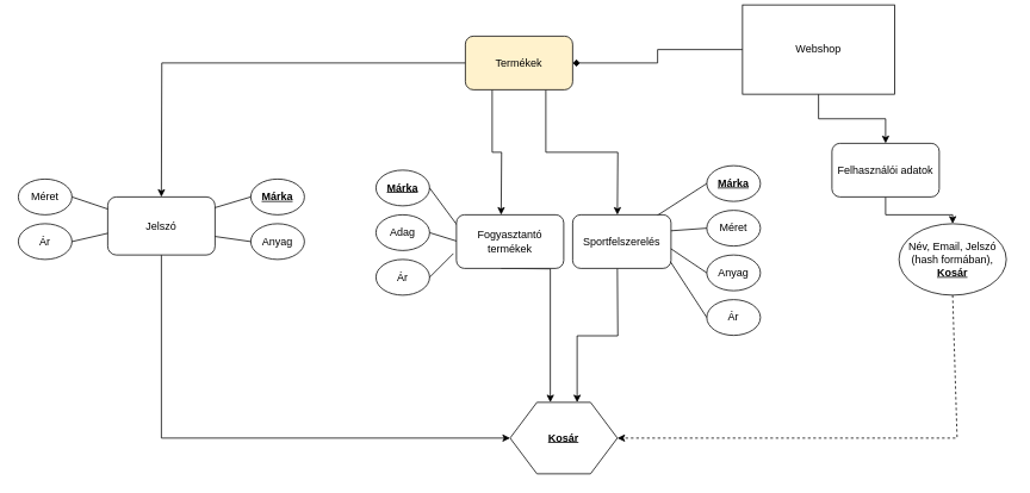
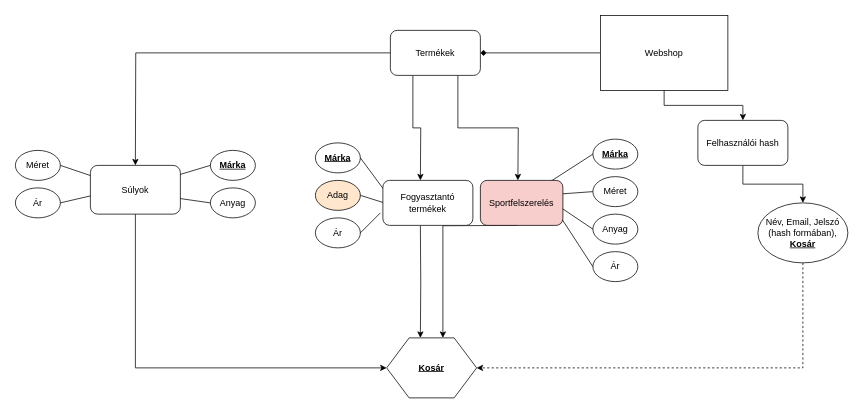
- <mxCell id="4" value="Webshop" style="rounded=0;whiteSpace=wrap;html=1;" parent="1" vertex="1"><mxGeometry x="830" y="5" width="170" height="100" as="geometry" /></mxCell>
+ <mxCell id="4" value="Webshop" style="rounded=0;whiteSpace=wrap;html=1;" parent="1" vertex="1"><mxGeometry x="800" y="20" width="170" height="100" as="geometry" /></mxCell>
- <mxCell id="11" value="Termékek" style="rounded=1;whiteSpace=wrap;html=1;fillColor=#fff2cc;" parent="1" vertex="1"><mxGeometry x="520" y="40" width="120" height="60" as="geometry" /></mxCell>
+ <mxCell id="11" value="Termékek" style="rounded=1;whiteSpace=wrap;html=1;" parent="1" vertex="1"><mxGeometry x="520" y="40" width="120" height="60" as="geometry" /></mxCell>
- <mxCell id="6" value="Felhasználói adatok" style="rounded=1;whiteSpace=wrap;html=1;" parent="1" vertex="1"><mxGeometry x="930" y="160" width="120" height="60" as="geometry" /></mxCell>
+ <mxCell id="6" value="Felhasználói hash" style="rounded=1;whiteSpace=wrap;html=1;" parent="1" vertex="1"><mxGeometry x="930" y="160" width="120" height="60" as="geometry" /></mxCell>
- <mxCell id="39" value="Jelszó" style="rounded=1;whiteSpace=wrap;html=1;" vertex="1" parent="1"><mxGeometry x="120" y="220" width="120" height="65" as="geometry" /></mxCell>
+ <mxCell id="39" value="Súlyok" style="rounded=1;whiteSpace=wrap;html=1;" vertex="1" parent="1"><mxGeometry x="120" y="220" width="120" height="65" as="geometry" /></mxCell>
- <mxCell id="24" value="Adag" style="ellipse;whiteSpace=wrap;html=1;" parent="1" vertex="1"><mxGeometry x="420" y="240" width="60" height="40" as="geometry" /></mxCell>
+ <mxCell id="24" value="Adag" style="ellipse;whiteSpace=wrap;html=1;fillColor=#ffe6cc;" parent="1" vertex="1"><mxGeometry x="420" y="240" width="60" height="40" as="geometry" /></mxCell>
- <mxCell id="40" value="Sportfelszerelés" style="rounded=1;whiteSpace=wrap;html=1;" vertex="1" parent="1"><mxGeometry x="640" y="240" width="110" height="60" as="geometry" /></mxCell>
+ <mxCell id="40" value="Sportfelszerelés" style="rounded=1;whiteSpace=wrap;html=1;fillColor=#f8cecc;" vertex="1" parent="1"><mxGeometry x="640" y="240" width="110" height="60" as="geometry" /></mxCell>
- <mxCell id="7" value="Név, Email, Jelszó (hash formában),&lt;br&gt;&lt;u&gt;&lt;b&gt;Kosár&lt;/b&gt;&lt;/u&gt;" style="ellipse;whiteSpace=wrap;html=1;" parent="1" vertex="1"><mxGeometry x="1005" y="250" width="120" height="80" as="geometry" /></mxCell>
+ <mxCell id="7" value="Név, Email, Jelszó (hash formában),&lt;br&gt;&lt;u&gt;&lt;b&gt;Kosár&lt;/b&gt;&lt;/u&gt;" style="ellipse;whiteSpace=wrap;html=1;" parent="1" vertex="1"><mxGeometry x="1010" y="270" width="120" height="80" as="geometry" /></mxCell>
- <mxCell id="12" value="&lt;u&gt;&lt;b&gt;Kosár&lt;/b&gt;&lt;/u&gt;" style="shape=hexagon;perimeter=hexagonPerimeter2;whiteSpace=wrap;html=1;" parent="1" vertex="1"><mxGeometry x="570" y="450" width="120" height="80" as="geometry" /></mxCell>
+ <mxCell id="12" value="&lt;u&gt;&lt;b&gt;Kosár&lt;/b&gt;&lt;/u&gt;" style="shape=hexagon;perimeter=hexagonPerimeter2;whiteSpace=wrap;html=1;" parent="1" vertex="1"><mxGeometry x="515" y="450" width="120" height="80" as="geometry" /></mxCell>
